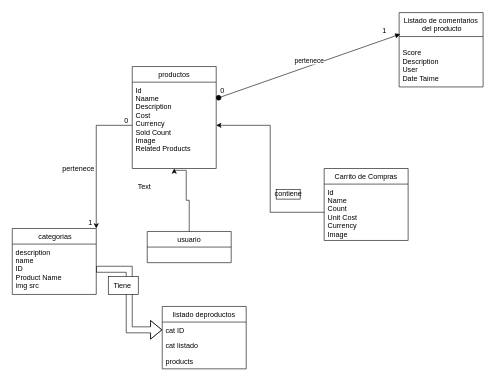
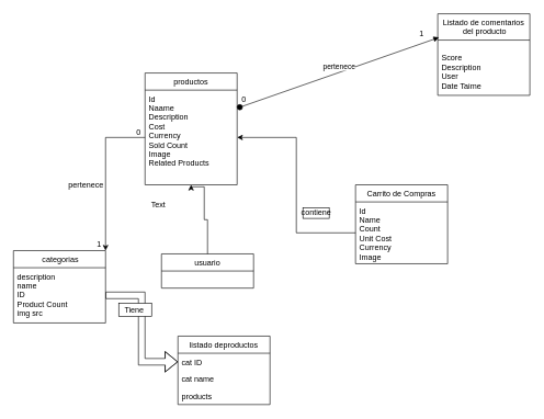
- <mxCell id="3" value="description&#10;name&#10;ID&#10;Product Name&#10;img src" style="text;strokeColor=none;fillColor=none;align=left;verticalAlign=top;spacingLeft=4;spacingRight=4;overflow=hidden;rotatable=0;points=[[0,0.5],[1,0.5]];portConstraint=eastwest;" parent="2" vertex="1"><mxGeometry y="26" width="140" height="84" as="geometry" /></mxCell>
+ <mxCell id="3" value="description&#10;name&#10;ID&#10;Product Count&#10;img src" style="text;strokeColor=none;fillColor=none;align=left;verticalAlign=top;spacingLeft=4;spacingRight=4;overflow=hidden;rotatable=0;points=[[0,0.5],[1,0.5]];portConstraint=eastwest;" parent="2" vertex="1"><mxGeometry y="26" width="140" height="84" as="geometry" /></mxCell>
- <mxCell id="15" value="Tiene&amp;nbsp;" style="html=1;" parent="1" vertex="1"><mxGeometry x="180" y="460" width="50" height="30" as="geometry" /></mxCell>
+ <mxCell id="15" value="Tiene&amp;nbsp;" style="html=1;" parent="1" vertex="1"><mxGeometry x="180" y="460" width="50" height="20" as="geometry" /></mxCell>
- <mxCell id="6" value="cat listado" style="text;strokeColor=none;fillColor=none;align=left;verticalAlign=top;spacingLeft=4;spacingRight=4;overflow=hidden;rotatable=0;points=[[0,0.5],[1,0.5]];portConstraint=eastwest;" parent="4" vertex="1"><mxGeometry y="52" width="140" height="26" as="geometry" /></mxCell>
+ <mxCell id="6" value="cat name" style="text;strokeColor=none;fillColor=none;align=left;verticalAlign=top;spacingLeft=4;spacingRight=4;overflow=hidden;rotatable=0;points=[[0,0.5],[1,0.5]];portConstraint=eastwest;" parent="4" vertex="1"><mxGeometry y="52" width="140" height="26" as="geometry" /></mxCell>
